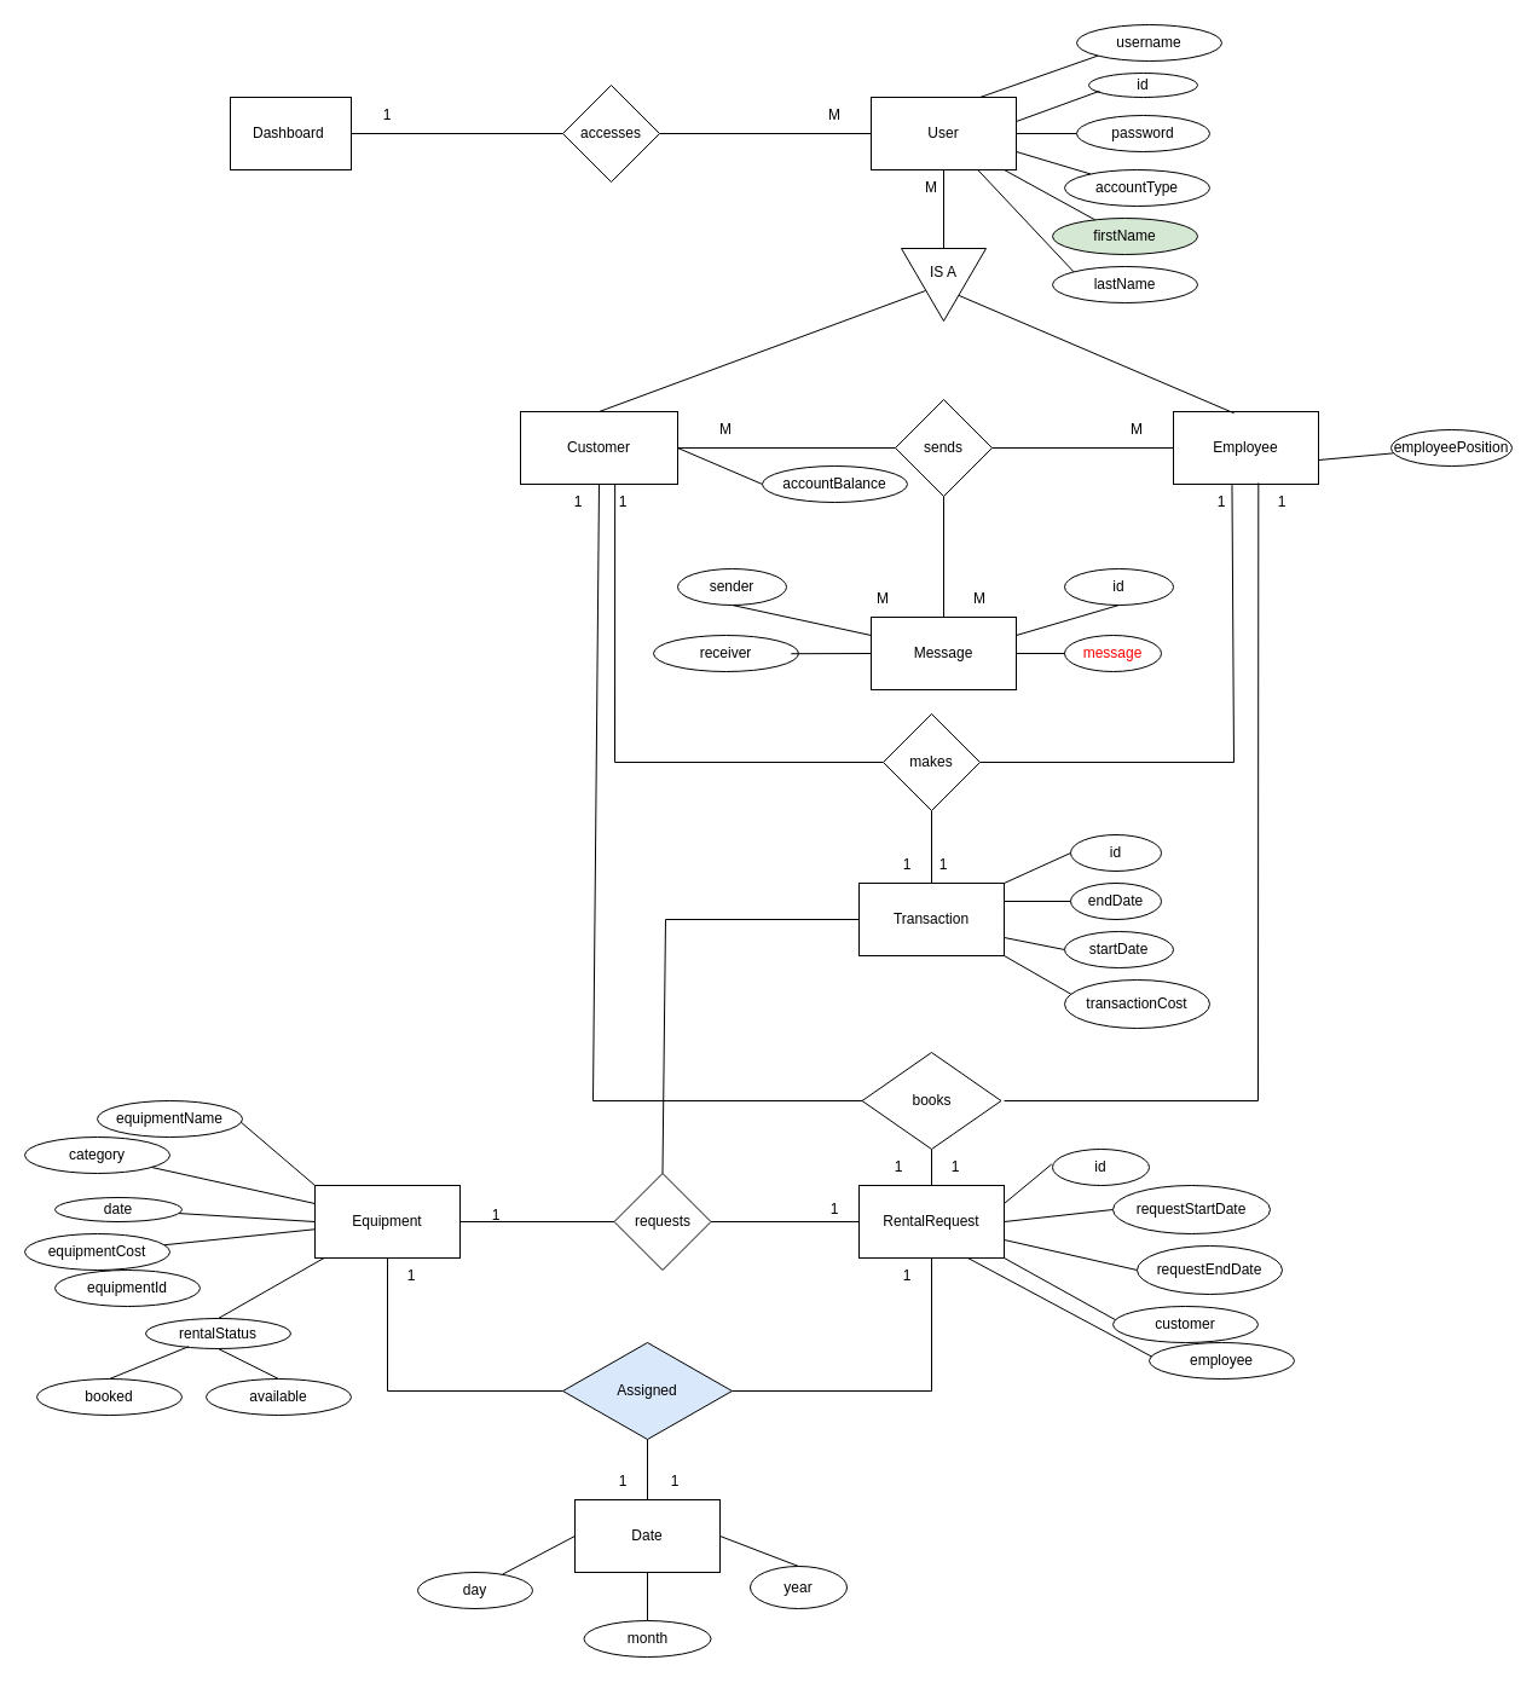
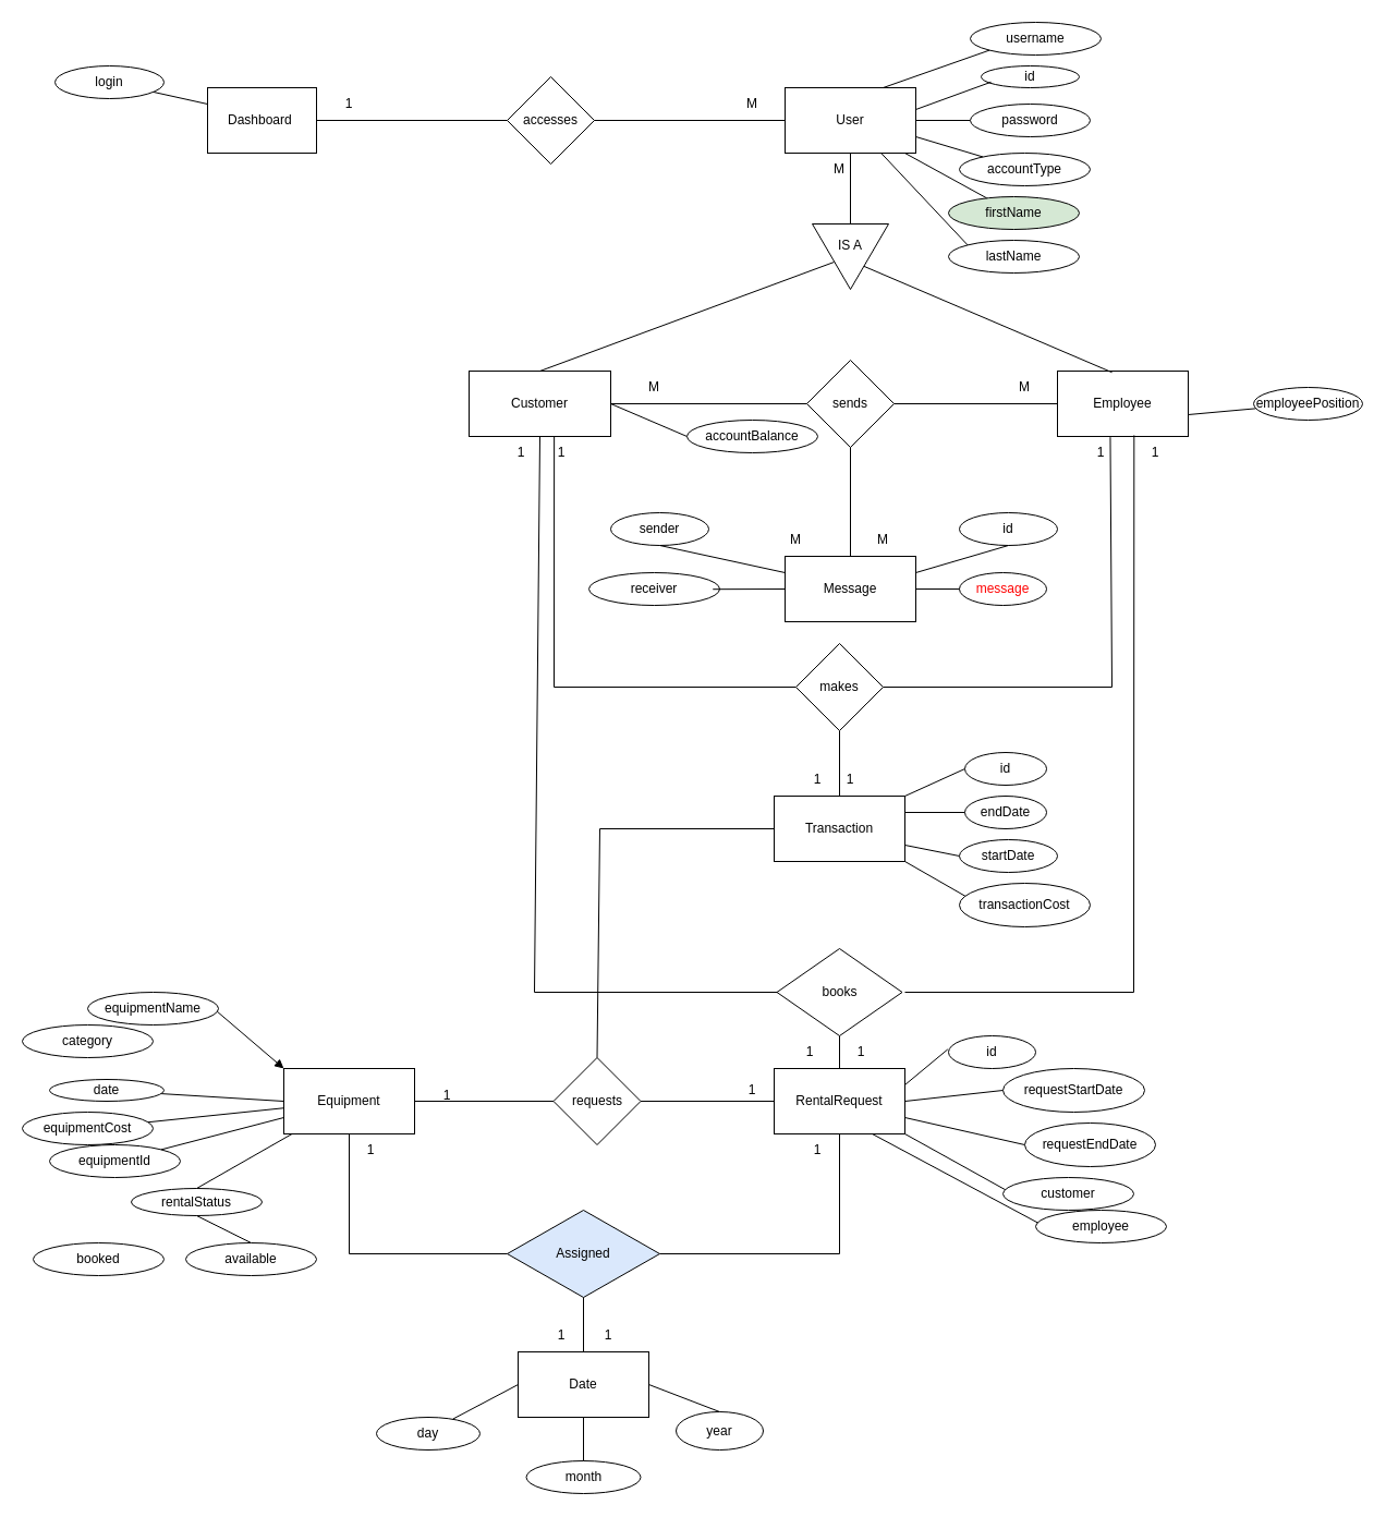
+ <mxCell id="21" value="login" style="ellipse;whiteSpace=wrap;html=1;" vertex="1" parent="1"><mxGeometry x="50" y="60" width="100" height="30" as="geometry" /></mxCell>
+ <mxCell id="20" value="" style="endArrow=none;html=1;rounded=0;exitX=0;exitY=0.25;exitDx=0;exitDy=0;" edge="1" parent="1" source="2" target="21"><mxGeometry width="50" height="50" relative="1" as="geometry"><mxPoint x="550" y="150" as="sourcePoint" /><mxPoint x="600" y="100" as="targetPoint" /></mxGeometry></mxCell>
- <mxCell id="38" value="" style="endArrow=none;html=1;rounded=0;entryX=0;entryY=0;entryDx=0;entryDy=0;exitX=0.99;exitY=0.59;exitDx=0;exitDy=0;exitPerimeter=0;" edge="1" parent="1" source="37" target="6"><mxGeometry width="50" height="50" relative="1" as="geometry"><mxPoint x="645" y="830" as="sourcePoint" /><mxPoint x="695" y="780" as="targetPoint" /></mxGeometry></mxCell>
+ <mxCell id="38" value="" style="endArrow=block;html=1;rounded=0;entryX=0;entryY=0;entryDx=0;entryDy=0;exitX=0.99;exitY=0.59;exitDx=0;exitDy=0;exitPerimeter=0;" edge="1" parent="1" source="37" target="6"><mxGeometry width="50" height="50" relative="1" as="geometry"><mxPoint x="645" y="830" as="sourcePoint" /><mxPoint x="695" y="780" as="targetPoint" /></mxGeometry></mxCell>
- <mxCell id="30" value="" style="endArrow=none;html=1;rounded=0;exitX=0;exitY=0.25;exitDx=0;exitDy=0;" edge="1" parent="1" source="6" target="39"><mxGeometry width="50" height="50" relative="1" as="geometry"><mxPoint x="550" y="810" as="sourcePoint" /><mxPoint x="600" y="760" as="targetPoint" /></mxGeometry></mxCell>
+ <mxCell id="36" value="" style="endArrow=none;html=1;rounded=0;exitX=1;exitY=0;exitDx=0;exitDy=0;entryX=0;entryY=0.75;entryDx=0;entryDy=0;" edge="1" parent="1" source="35" target="6"><mxGeometry width="50" height="50" relative="1" as="geometry"><mxPoint x="660" y="990" as="sourcePoint" /><mxPoint x="710" y="940" as="targetPoint" /></mxGeometry></mxCell>
- <mxCell id="44" value="" style="endArrow=none;html=1;rounded=0;entryX=0.297;entryY=0.928;entryDx=0;entryDy=0;entryPerimeter=0;exitX=0.5;exitY=0;exitDx=0;exitDy=0;" edge="1" parent="1" source="45" target="40"><mxGeometry width="50" height="50" relative="1" as="geometry"><mxPoint x="630" y="1060" as="sourcePoint" /><mxPoint x="680" y="1010" as="targetPoint" /></mxGeometry></mxCell>
